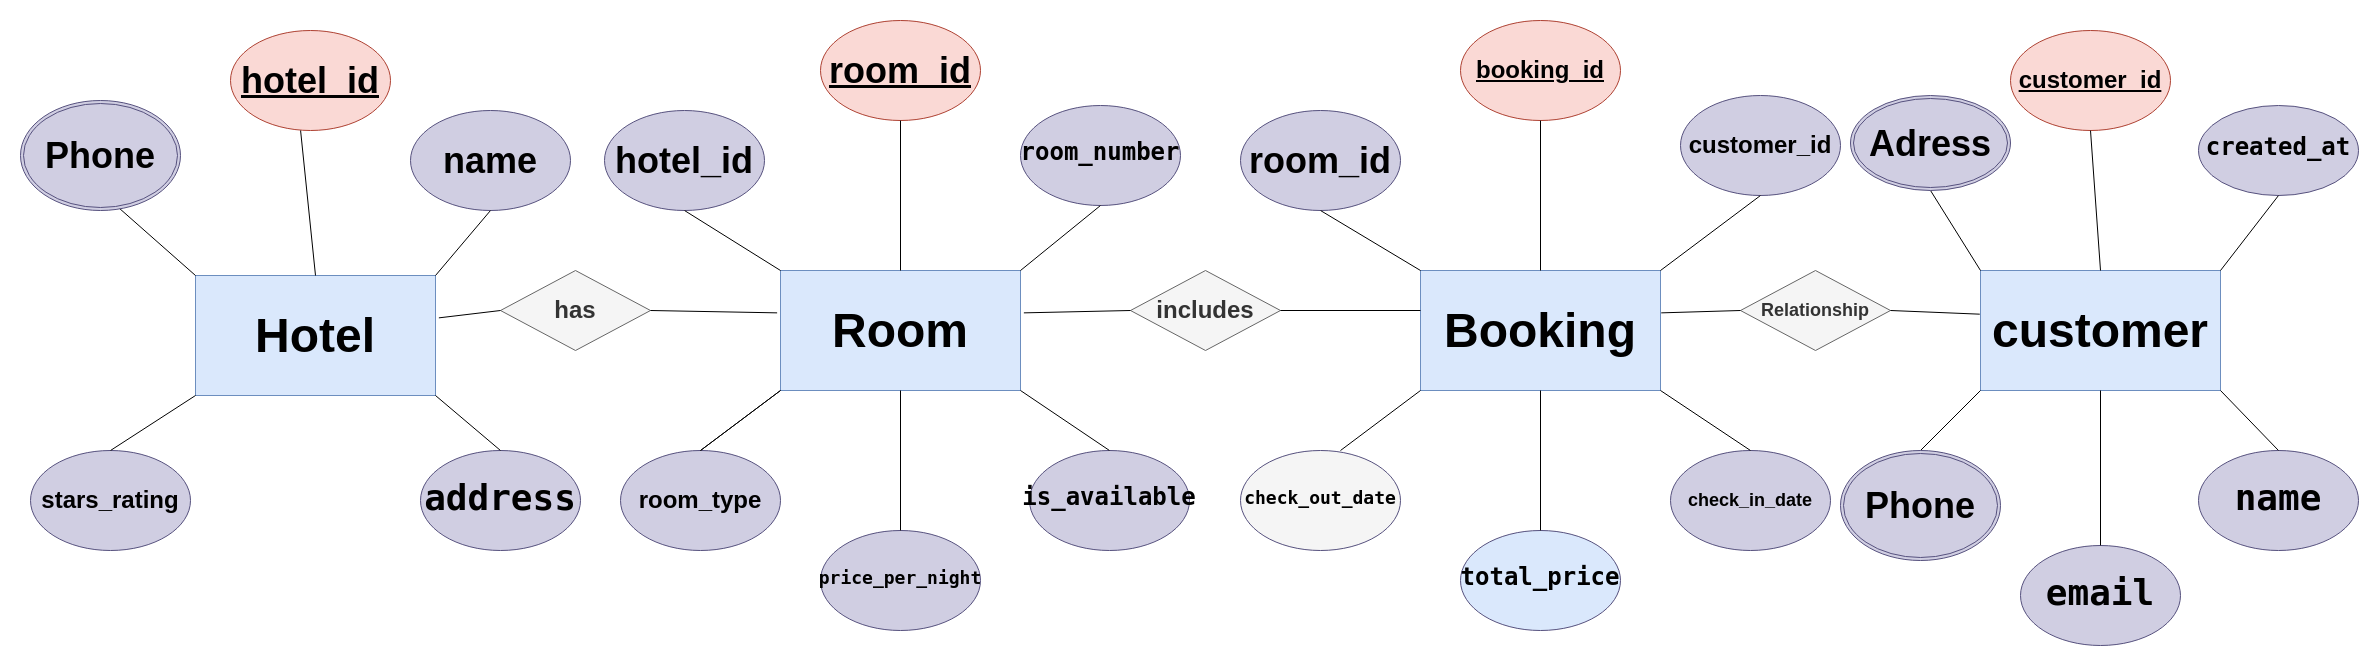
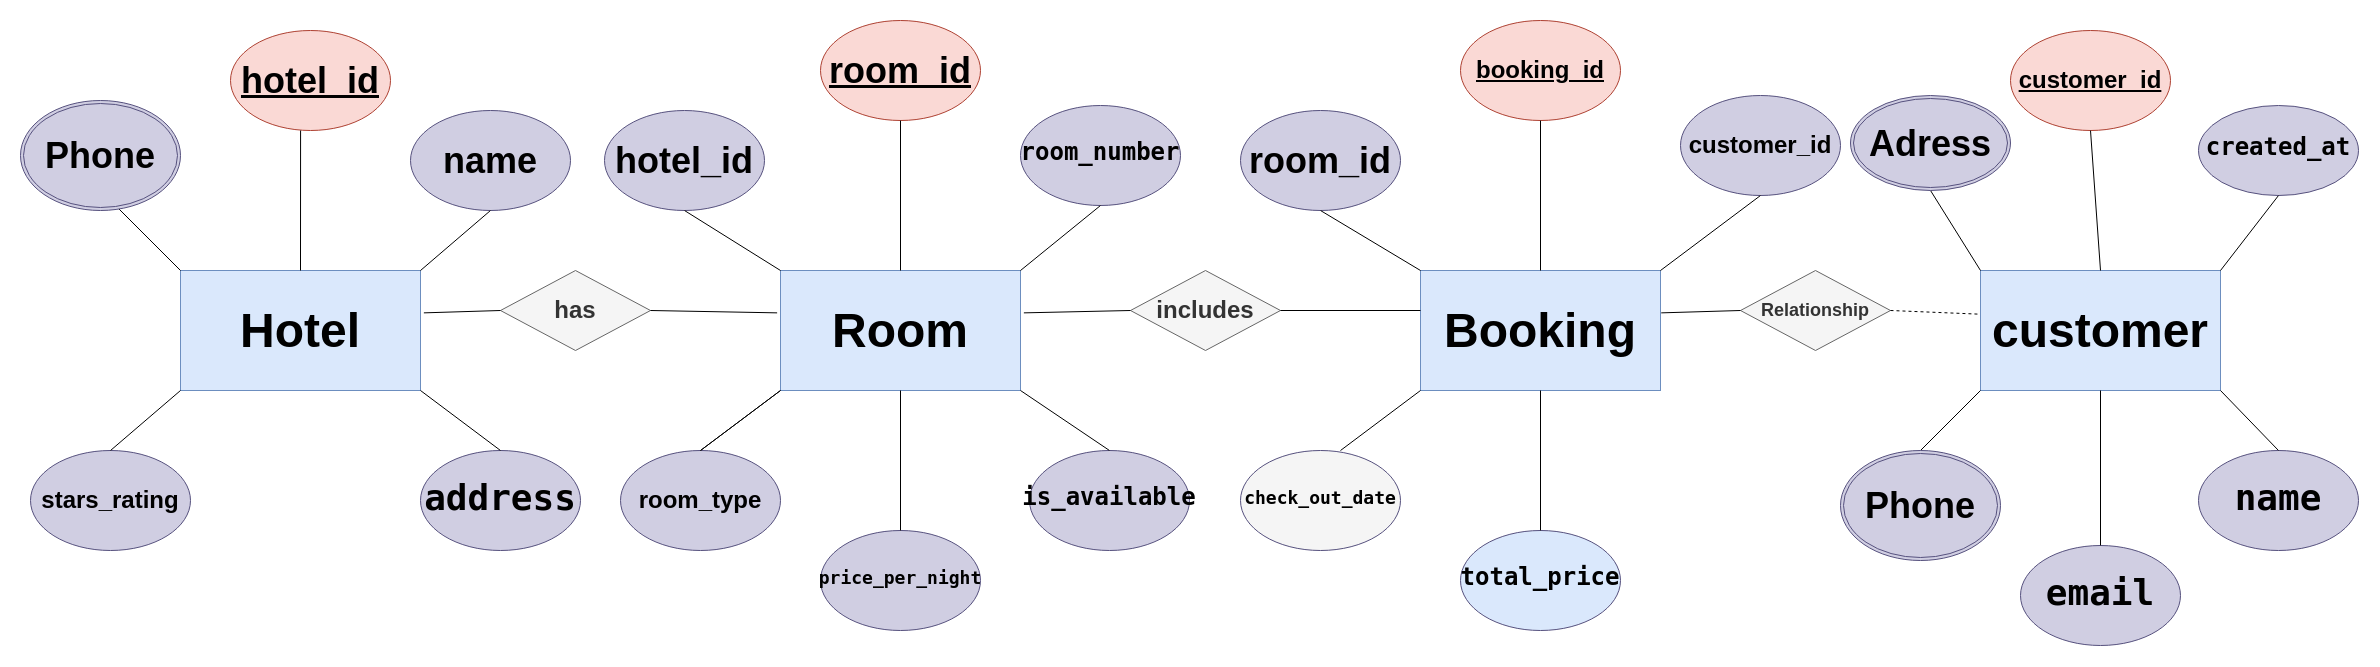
- <mxCell id="61" value="" style="endArrow=none;html=1;rounded=0;fontFamily=Helvetica;fontSize=12;fontColor=default;exitX=1;exitY=0.5;exitDx=0;exitDy=0;entryX=-0.003;entryY=0.364;entryDx=0;entryDy=0;entryPerimeter=0;" parent="1" source="58" target="28" edge="1"><mxGeometry relative="1" as="geometry"><mxPoint x="1280" y="70" as="sourcePoint" /><mxPoint x="1970" y="310" as="targetPoint" /></mxGeometry></mxCell>
+ <mxCell id="61" value="" style="endArrow=none;html=1;rounded=0;fontFamily=Helvetica;fontSize=12;fontColor=default;exitX=1;exitY=0.5;exitDx=0;exitDy=0;entryX=-0.003;entryY=0.364;entryDx=0;entryDy=0;entryPerimeter=0;dashed=1;" parent="1" source="58" target="28" edge="1"><mxGeometry relative="1" as="geometry"><mxPoint x="1280" y="70" as="sourcePoint" /><mxPoint x="1970" y="310" as="targetPoint" /></mxGeometry></mxCell>
- <mxCell id="2" value="&lt;font style=&quot;font-size: 48px;&quot;&gt;&lt;b&gt;Hotel&lt;/b&gt;&lt;/font&gt;" style="whiteSpace=wrap;html=1;align=center;fillColor=#dae8fc;strokeColor=#6c8ebf;" parent="1" vertex="1"><mxGeometry x="195" y="275" width="240" height="120" as="geometry" /></mxCell>
+ <mxCell id="2" value="&lt;font style=&quot;font-size: 48px;&quot;&gt;&lt;b&gt;Hotel&lt;/b&gt;&lt;/font&gt;" style="whiteSpace=wrap;html=1;align=center;fillColor=#dae8fc;strokeColor=#6c8ebf;" parent="1" vertex="1"><mxGeometry x="180" y="270" width="240" height="120" as="geometry" /></mxCell>
- <mxCell id="46" value="" style="endArrow=none;html=1;rounded=0;fontFamily=Helvetica;fontSize=12;fontColor=default;entryX=0.5;entryY=0;entryDx=0;entryDy=0;exitX=1;exitY=1;exitDx=0;exitDy=0;" parent="1" source="27" target="19" edge="1"><mxGeometry relative="1" as="geometry"><mxPoint x="1190" y="340" as="sourcePoint" /><mxPoint x="1350" y="340" as="targetPoint" /></mxGeometry></mxCell>
- <mxCell id="19" value="&lt;font style=&quot;font-size: 18px;&quot;&gt;&lt;b&gt;check_in_date&lt;/b&gt;&lt;/font&gt;" style="ellipse;whiteSpace=wrap;html=1;align=center;strokeColor=#56517e;verticalAlign=middle;fontFamily=Helvetica;fontSize=12;fillColor=#d0cee2;" parent="1" vertex="1"><mxGeometry x="1670" y="450" width="160" height="100" as="geometry" /></mxCell>
